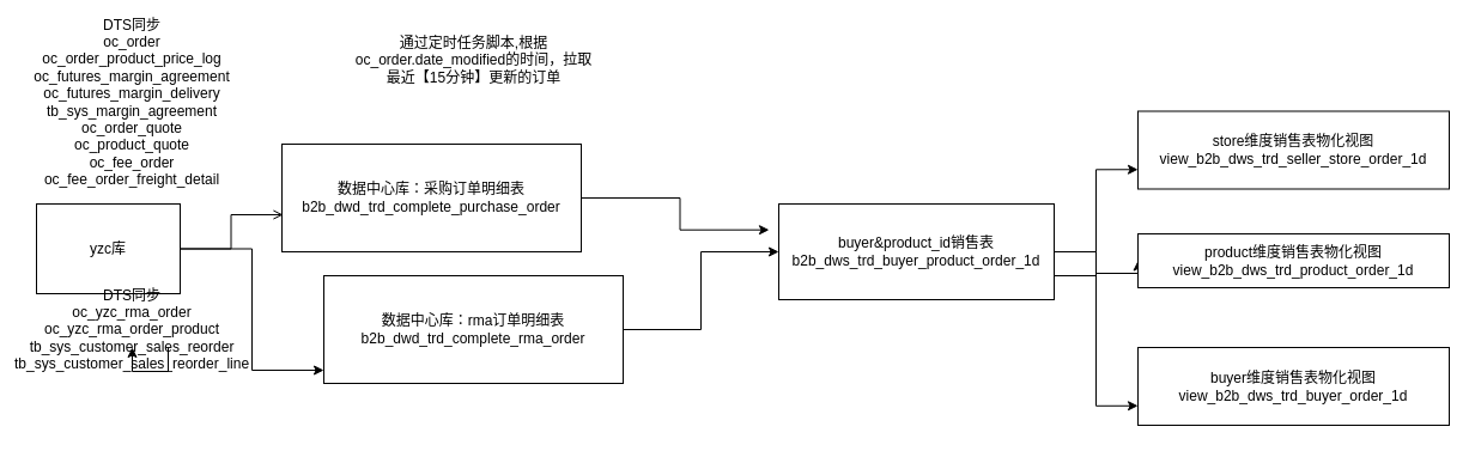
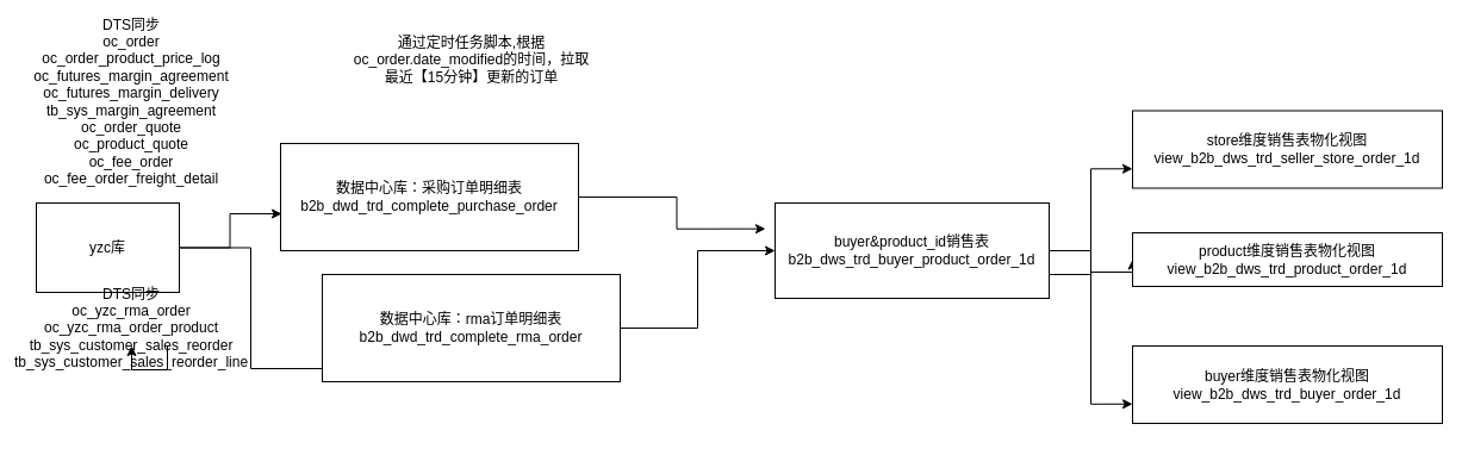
- <mxCell id="5" style="edgeStyle=orthogonalEdgeStyle;rounded=0;orthogonalLoop=1;jettySize=auto;html=1;entryX=0.004;entryY=0.656;entryDx=0;entryDy=0;entryPerimeter=0;endArrow=open;" edge="1" parent="1" source="4" target="2"><mxGeometry relative="1" as="geometry" /></mxCell>
+ <mxCell id="5" style="edgeStyle=orthogonalEdgeStyle;rounded=0;orthogonalLoop=1;jettySize=auto;html=1;entryX=0.004;entryY=0.656;entryDx=0;entryDy=0;entryPerimeter=0;" edge="1" parent="1" source="4" target="2"><mxGeometry relative="1" as="geometry" /></mxCell>
- <mxCell id="9" style="edgeStyle=orthogonalEdgeStyle;rounded=0;orthogonalLoop=1;jettySize=auto;html=1;entryX=0;entryY=0.878;entryDx=0;entryDy=0;entryPerimeter=0;" edge="1" parent="1" source="4" target="8"><mxGeometry relative="1" as="geometry" /></mxCell>
+ <mxCell id="9" style="edgeStyle=orthogonalEdgeStyle;rounded=0;orthogonalLoop=1;jettySize=auto;html=1;entryX=0;entryY=0.878;entryDx=0;entryDy=0;entryPerimeter=0;endArrow=none;" edge="1" parent="1" source="4" target="8"><mxGeometry relative="1" as="geometry" /></mxCell>
